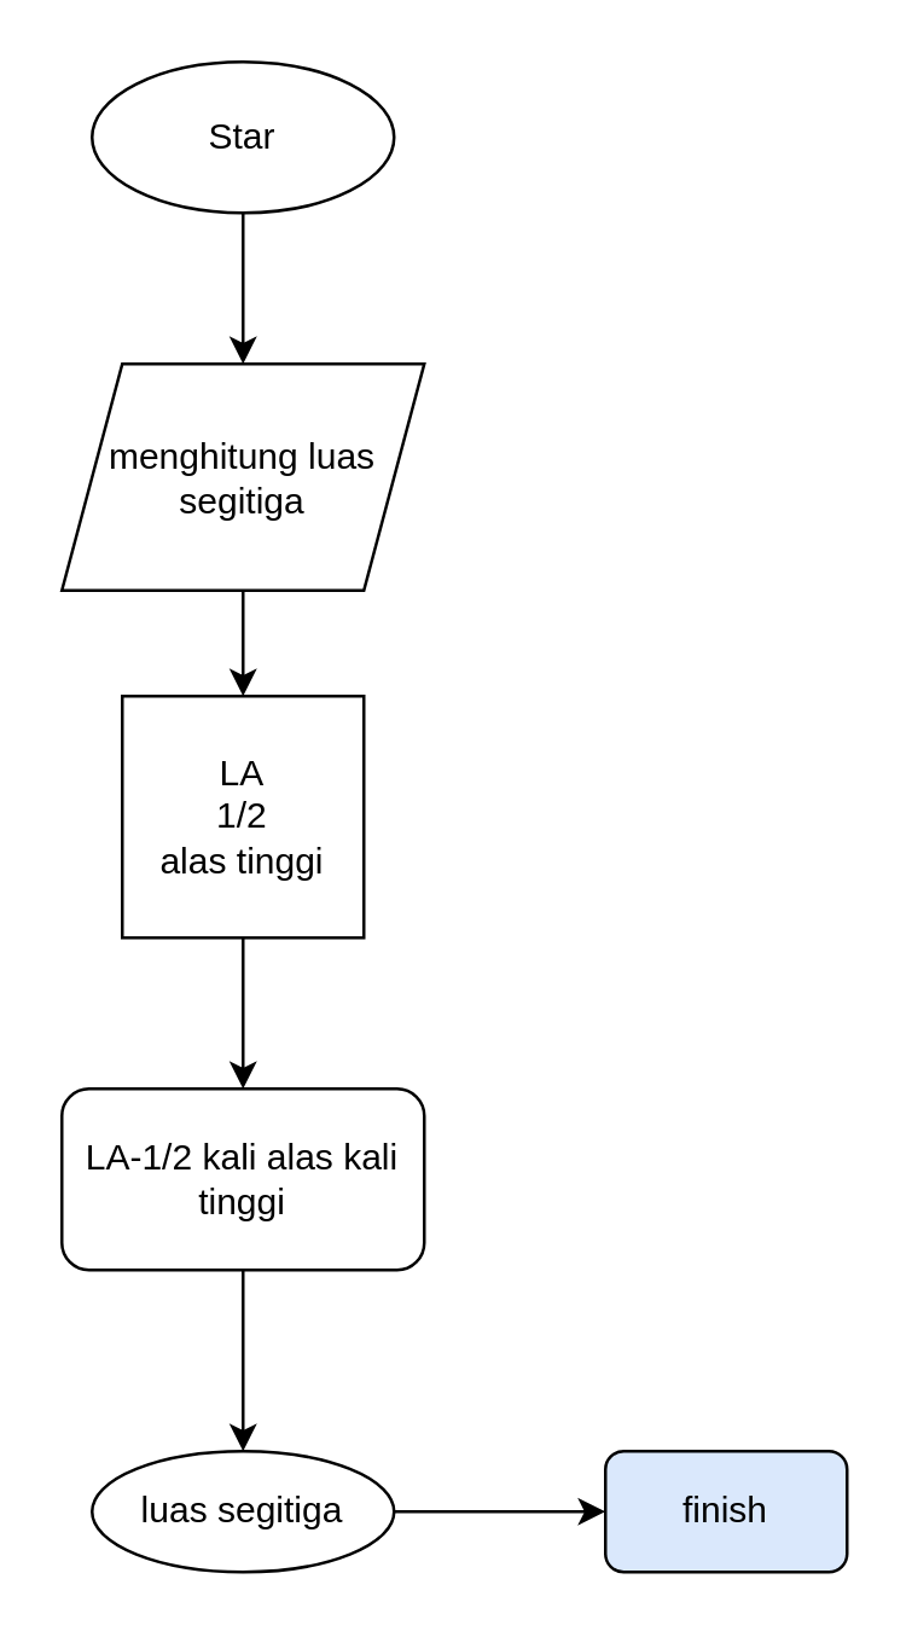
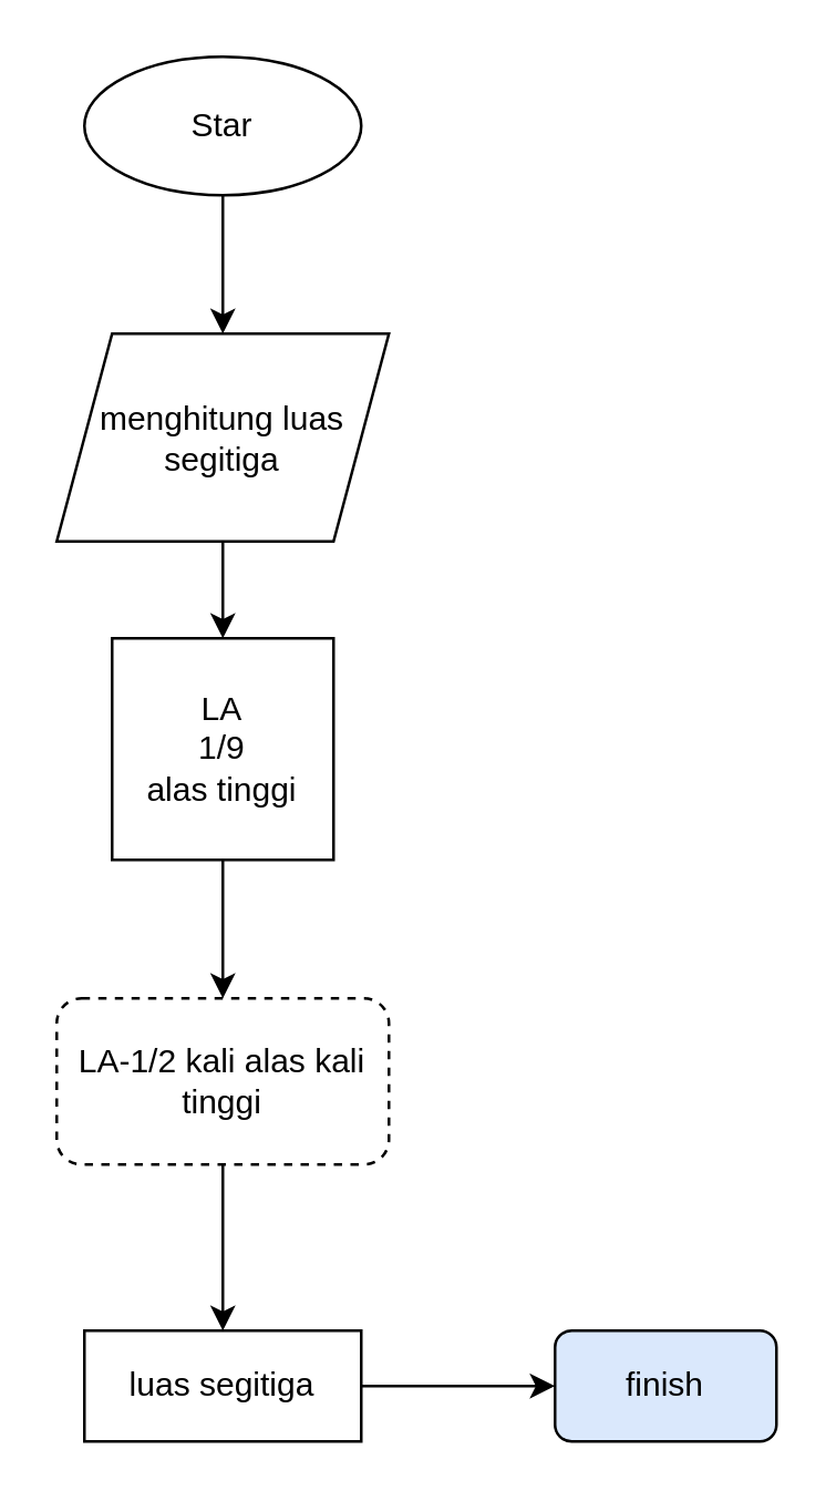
- <mxCell id="7" value="LA&lt;br&gt;1/2&lt;br&gt;alas tinggi" style="whiteSpace=wrap;html=1;aspect=fixed;" vertex="1" parent="1"><mxGeometry x="40" y="230" width="80" height="80" as="geometry" /></mxCell>
+ <mxCell id="7" value="LA&lt;br&gt;1/9&lt;br&gt;alas tinggi" style="whiteSpace=wrap;html=1;aspect=fixed;" vertex="1" parent="1"><mxGeometry x="40" y="230" width="80" height="80" as="geometry" /></mxCell>
- <mxCell id="9" value="LA-1/2 kali alas kali tinggi" style="rounded=1;whiteSpace=wrap;html=1;" vertex="1" parent="1"><mxGeometry x="20" y="360" width="120" height="60" as="geometry" /></mxCell>
+ <mxCell id="9" value="LA-1/2 kali alas kali tinggi" style="rounded=1;whiteSpace=wrap;html=1;dashed=1;" vertex="1" parent="1"><mxGeometry x="20" y="360" width="120" height="60" as="geometry" /></mxCell>
- <mxCell id="11" value="luas segitiga" style="ellipse;whiteSpace=wrap;html=1;" vertex="1" parent="1"><mxGeometry x="30" y="480" width="100" height="40" as="geometry" /></mxCell>
+ <mxCell id="11" value="luas segitiga" style="rounded=0;whiteSpace=wrap;html=1;" vertex="1" parent="1"><mxGeometry x="30" y="480" width="100" height="40" as="geometry" /></mxCell>
